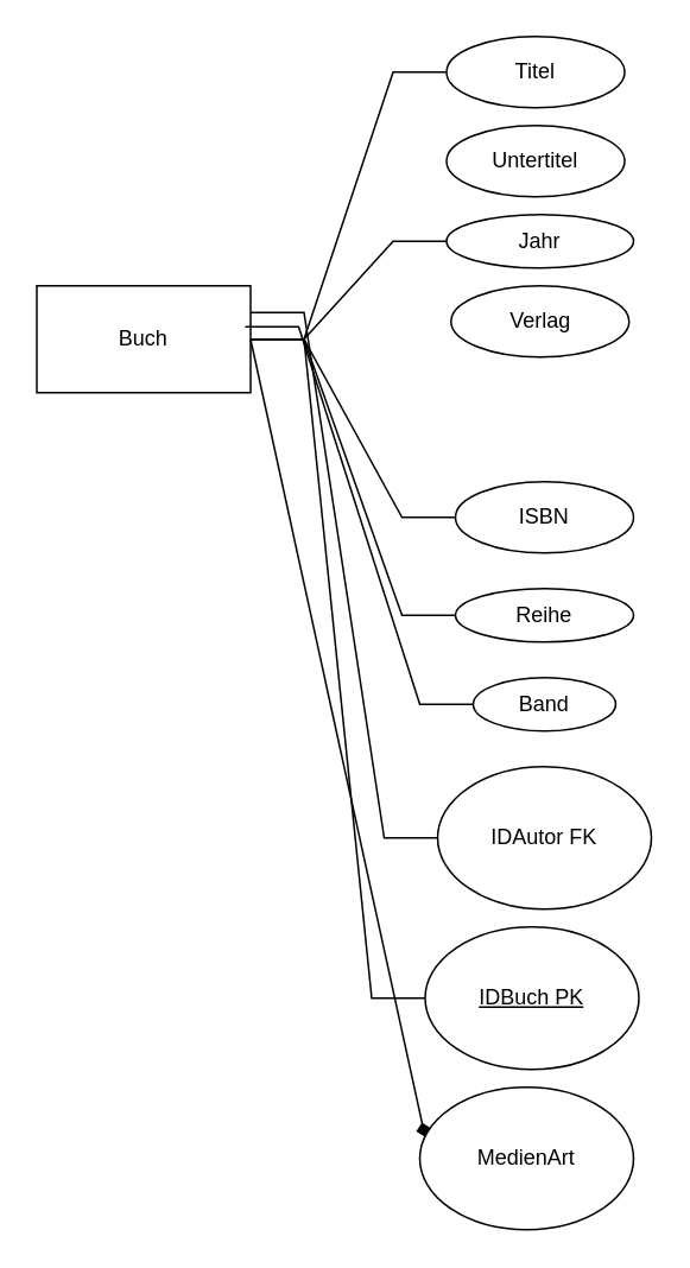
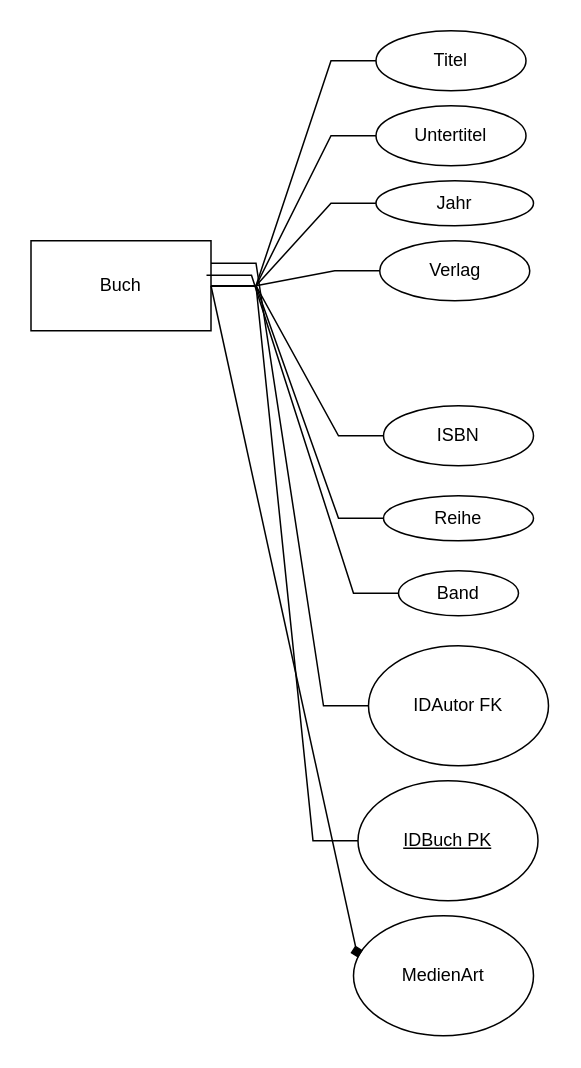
+ <mxCell id="3" style="edgeStyle=entityRelationEdgeStyle;rounded=0;orthogonalLoop=1;jettySize=auto;html=1;exitX=1;exitY=0.5;exitDx=0;exitDy=0;entryX=0;entryY=0.5;entryDx=0;entryDy=0;endArrow=none;startFill=0;" parent="1" source="5" target="7" edge="1"><mxGeometry relative="1" as="geometry" /></mxCell>
+ <mxCell id="9" style="edgeStyle=entityRelationEdgeStyle;rounded=0;orthogonalLoop=1;jettySize=auto;html=1;exitX=0;exitY=0.5;exitDx=0;exitDy=0;entryX=1;entryY=0.5;entryDx=0;entryDy=0;endArrow=none;startFill=0;" parent="1" source="10" target="5" edge="1"><mxGeometry relative="1" as="geometry" /></mxCell>
